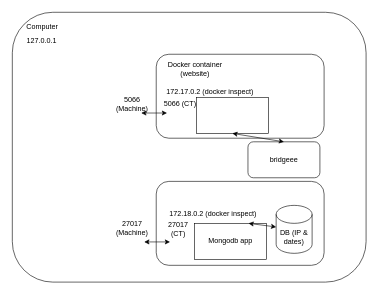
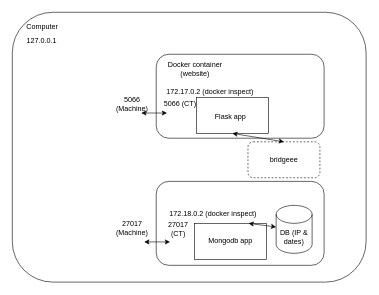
+ <mxCell id="9" value="Flask app" style="text;html=1;align=center;verticalAlign=middle;whiteSpace=wrap;rounded=0;" parent="1" vertex="1"><mxGeometry x="354" y="179" width="60" height="30" as="geometry" /></mxCell>
- <mxCell id="20" value="bridgeee" style="rounded=1;whiteSpace=wrap;html=1;" vertex="1" parent="1"><mxGeometry x="413" y="236" width="120" height="60" as="geometry" /></mxCell>
+ <mxCell id="20" value="bridgeee" style="rounded=1;whiteSpace=wrap;html=1;dashed=1;" vertex="1" parent="1"><mxGeometry x="413" y="236" width="120" height="60" as="geometry" /></mxCell>
